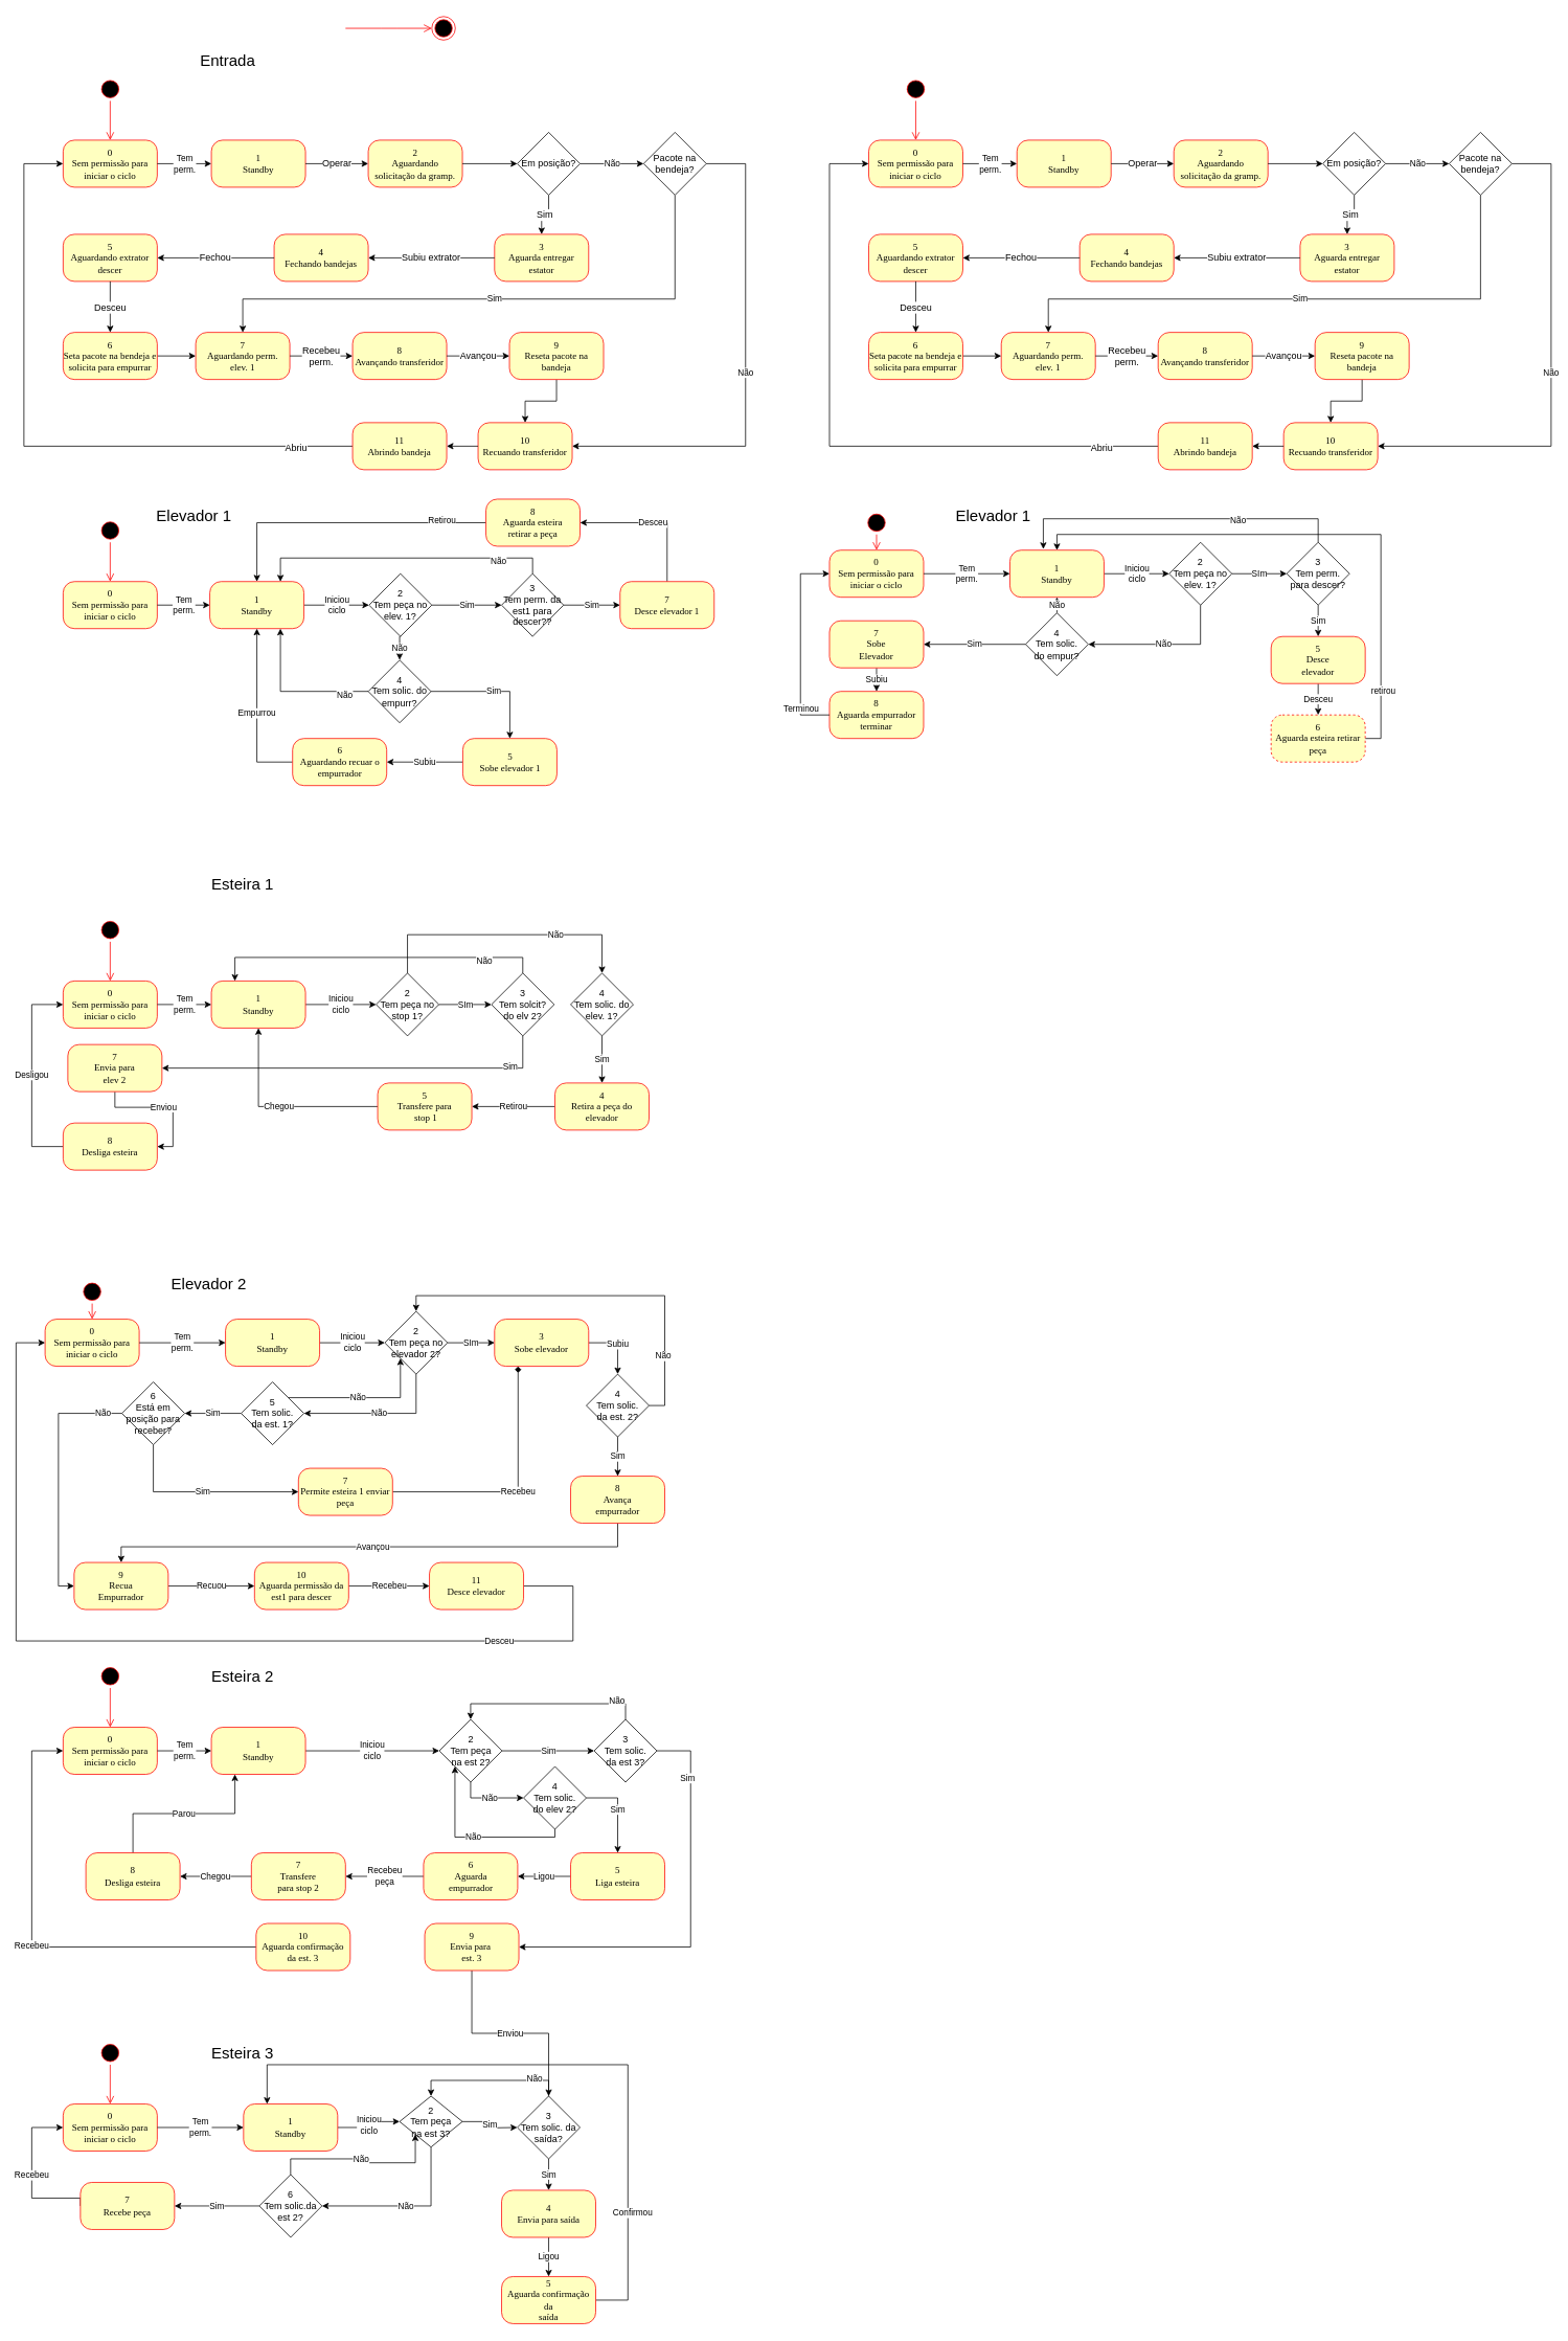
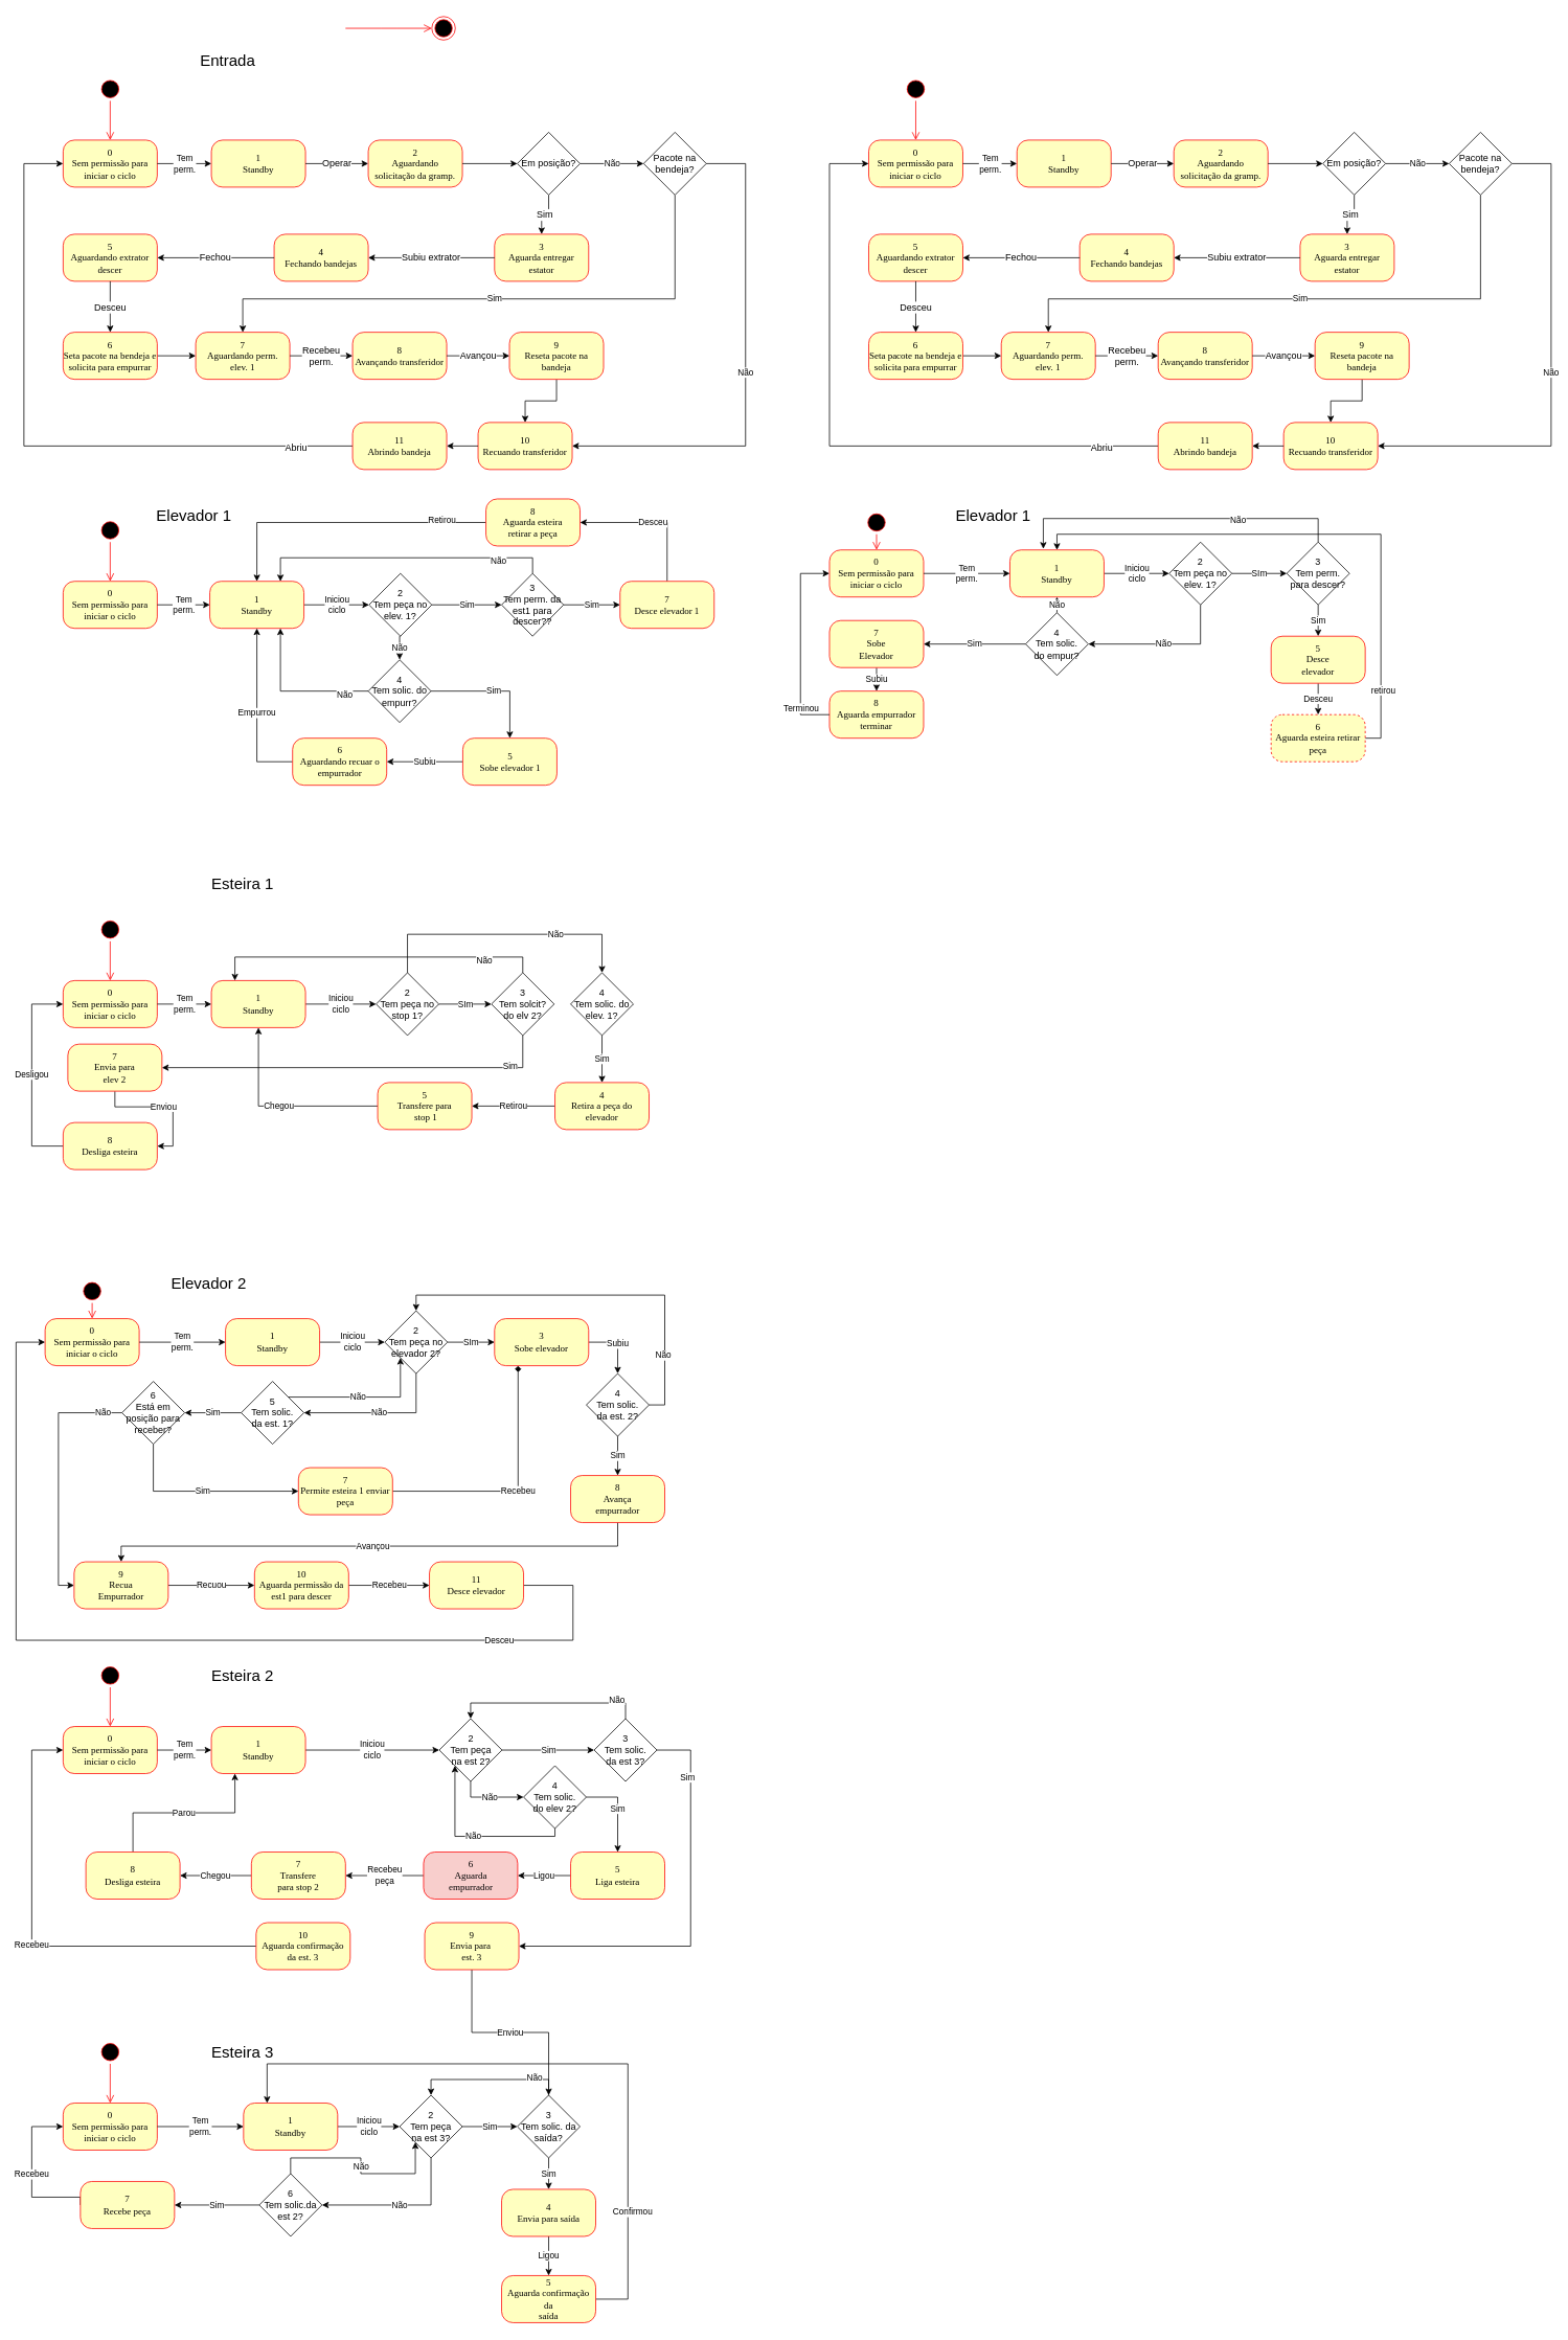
- <mxCell id="104" value="6&lt;br&gt;Aguarda&lt;br&gt;empurrador" style="rounded=1;whiteSpace=wrap;html=1;arcSize=24;fillColor=#ffffc0;strokeColor=#ff0000;shadow=0;comic=0;labelBackgroundColor=none;fontFamily=Verdana;fontSize=12;fontColor=#000000;align=center;" parent="1" vertex="1"><mxGeometry x="539.5" y="2360" width="120" height="60" as="geometry" /></mxCell>
+ <mxCell id="104" value="6&lt;br&gt;Aguarda&lt;br&gt;empurrador" style="rounded=1;whiteSpace=wrap;html=1;arcSize=24;fillColor=#f8cecc;strokeColor=#ff0000;shadow=0;comic=0;labelBackgroundColor=none;fontFamily=Verdana;fontSize=12;fontColor=#000000;align=center;" parent="1" vertex="1"><mxGeometry x="539.5" y="2360" width="120" height="60" as="geometry" /></mxCell>
- <mxCell id="125" value="2&lt;br&gt;Tem peça&lt;br&gt;na est 3?" style="rhombus;whiteSpace=wrap;html=1;" parent="1" vertex="1"><mxGeometry x="509" y="2670" width="80" height="65" as="geometry" /></mxCell>
+ <mxCell id="125" value="2&lt;br&gt;Tem peça&lt;br&gt;na est 3?" style="rhombus;whiteSpace=wrap;html=1;" parent="1" vertex="1"><mxGeometry x="509" y="2670" width="80" height="80" as="geometry" /></mxCell>
